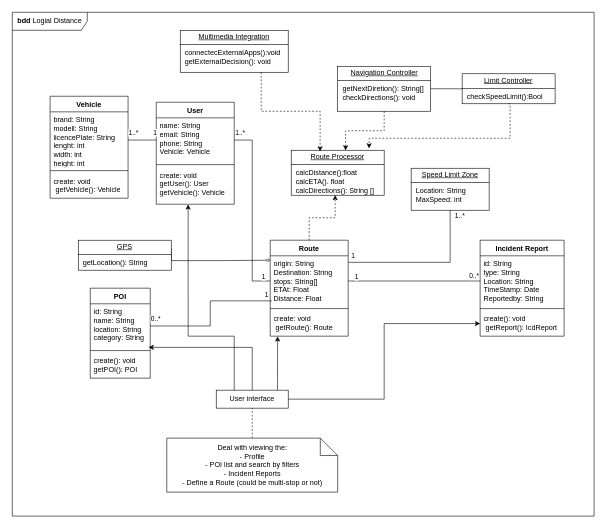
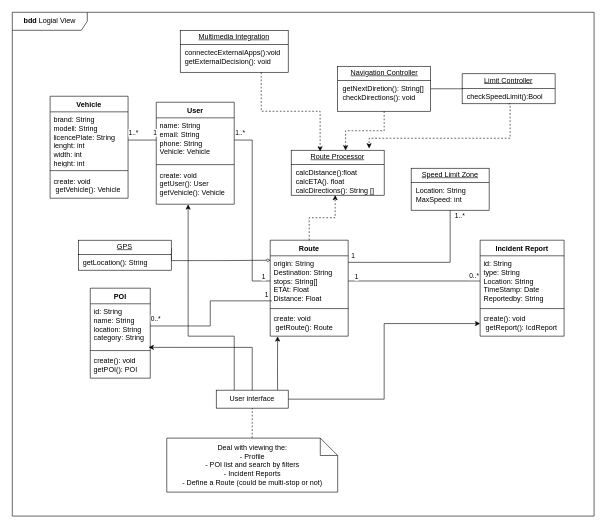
- <mxCell id="56" value="&lt;b&gt;bdd &lt;/b&gt;Logial Distance" style="shape=umlFrame;whiteSpace=wrap;html=1;pointerEvents=0;width=125;height=30;" vertex="1" parent="1"><mxGeometry x="20" y="20" width="970" height="840" as="geometry" /></mxCell>
+ <mxCell id="56" value="&lt;b&gt;bdd &lt;/b&gt;Logial View" style="shape=umlFrame;whiteSpace=wrap;html=1;pointerEvents=0;width=125;height=30;" vertex="1" parent="1"><mxGeometry x="20" y="20" width="970" height="840" as="geometry" /></mxCell>
